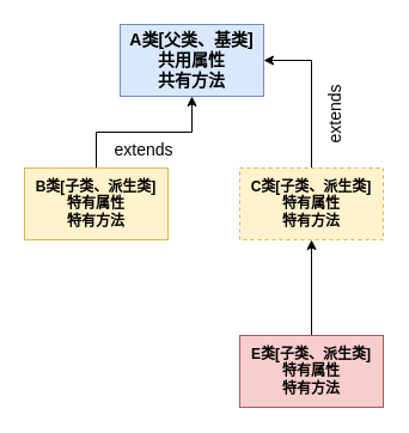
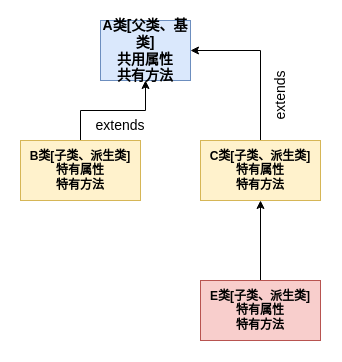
- <mxCell id="2" value="&lt;b style=&quot;font-size: 14px&quot;&gt;A类[父类、基类]&lt;br&gt;共用属性&lt;br&gt;共有方法&lt;br&gt;&lt;/b&gt;" style="rounded=0;whiteSpace=wrap;html=1;fillColor=#dae8fc;strokeColor=#6c8ebf;" vertex="1" parent="1"><mxGeometry x="100" y="20" width="120" height="60" as="geometry" /></mxCell>
+ <mxCell id="2" value="&lt;b style=&quot;font-size: 14px&quot;&gt;A类[父类、基类]&lt;br&gt;共用属性&lt;br&gt;共有方法&lt;br&gt;&lt;/b&gt;" style="rounded=0;whiteSpace=wrap;html=1;fillColor=#dae8fc;strokeColor=#6c8ebf;" vertex="1" parent="1"><mxGeometry x="100" y="20" width="90" height="60" as="geometry" /></mxCell>
- <mxCell id="8" value="&lt;b&gt;C类[子类、派生类]&lt;br&gt;特有属性&lt;br&gt;特有方法&lt;/b&gt;" style="rounded=0;whiteSpace=wrap;html=1;fillColor=#fff2cc;strokeColor=#d6b656;dashed=1;" vertex="1" parent="1"><mxGeometry x="200" y="140" width="120" height="60" as="geometry" /></mxCell>
+ <mxCell id="8" value="&lt;b&gt;C类[子类、派生类]&lt;br&gt;特有属性&lt;br&gt;特有方法&lt;/b&gt;" style="rounded=0;whiteSpace=wrap;html=1;fillColor=#fff2cc;strokeColor=#d6b656;" vertex="1" parent="1"><mxGeometry x="200" y="140" width="120" height="60" as="geometry" /></mxCell>
